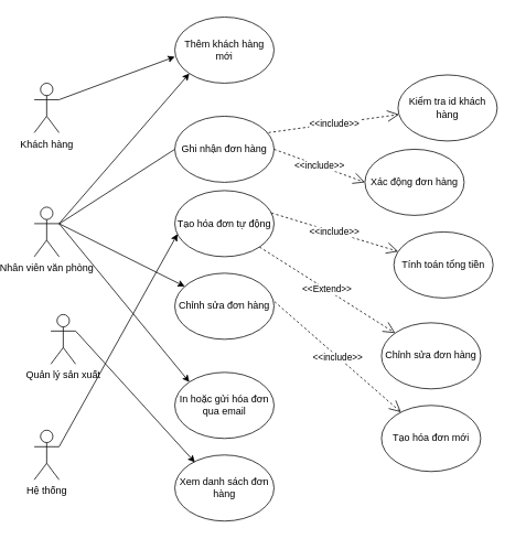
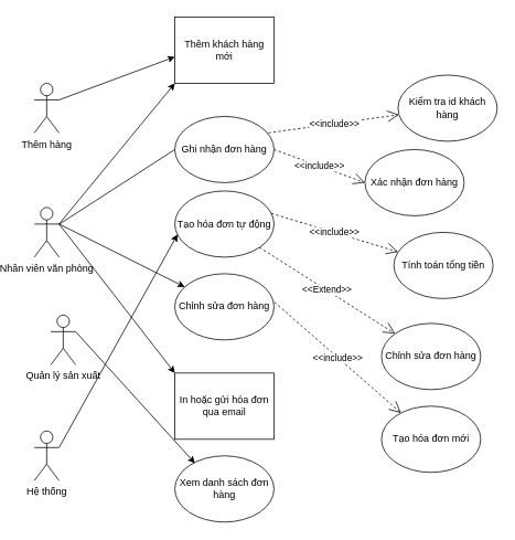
- <mxCell id="6" value="Thêm khách hàng mới" style="ellipse;whiteSpace=wrap;html=1;" vertex="1" parent="1"><mxGeometry x="190" y="20" width="120" height="80" as="geometry" /></mxCell>
+ <mxCell id="6" value="Thêm khách hàng mới" style="whiteSpace=wrap;html=1;rounded=0;" vertex="1" parent="1"><mxGeometry x="190" y="20" width="120" height="80" as="geometry" /></mxCell>
- <mxCell id="2" value="Khách hàng" style="shape=umlActor;verticalLabelPosition=bottom;verticalAlign=top;html=1;outlineConnect=0;" vertex="1" parent="1"><mxGeometry x="20" y="100" width="30" height="60" as="geometry" /></mxCell>
+ <mxCell id="2" value="Thêm hàng" style="shape=umlActor;verticalLabelPosition=bottom;verticalAlign=top;html=1;outlineConnect=0;" vertex="1" parent="1"><mxGeometry x="20" y="100" width="30" height="60" as="geometry" /></mxCell>
- <mxCell id="21" value="Xác động đơn hàng" style="ellipse;whiteSpace=wrap;html=1;" vertex="1" parent="1"><mxGeometry x="420" y="180" width="120" height="80" as="geometry" /></mxCell>
+ <mxCell id="21" value="Xác nhận đơn hàng" style="ellipse;whiteSpace=wrap;html=1;" vertex="1" parent="1"><mxGeometry x="420" y="180" width="120" height="80" as="geometry" /></mxCell>
- <mxCell id="10" value="In hoặc gửi hóa đơn qua email" style="ellipse;whiteSpace=wrap;html=1;" vertex="1" parent="1"><mxGeometry x="190" y="450" width="120" height="80" as="geometry" /></mxCell>
+ <mxCell id="10" value="In hoặc gửi hóa đơn qua email" style="whiteSpace=wrap;html=1;rounded=0;" vertex="1" parent="1"><mxGeometry x="190" y="450" width="120" height="80" as="geometry" /></mxCell>
